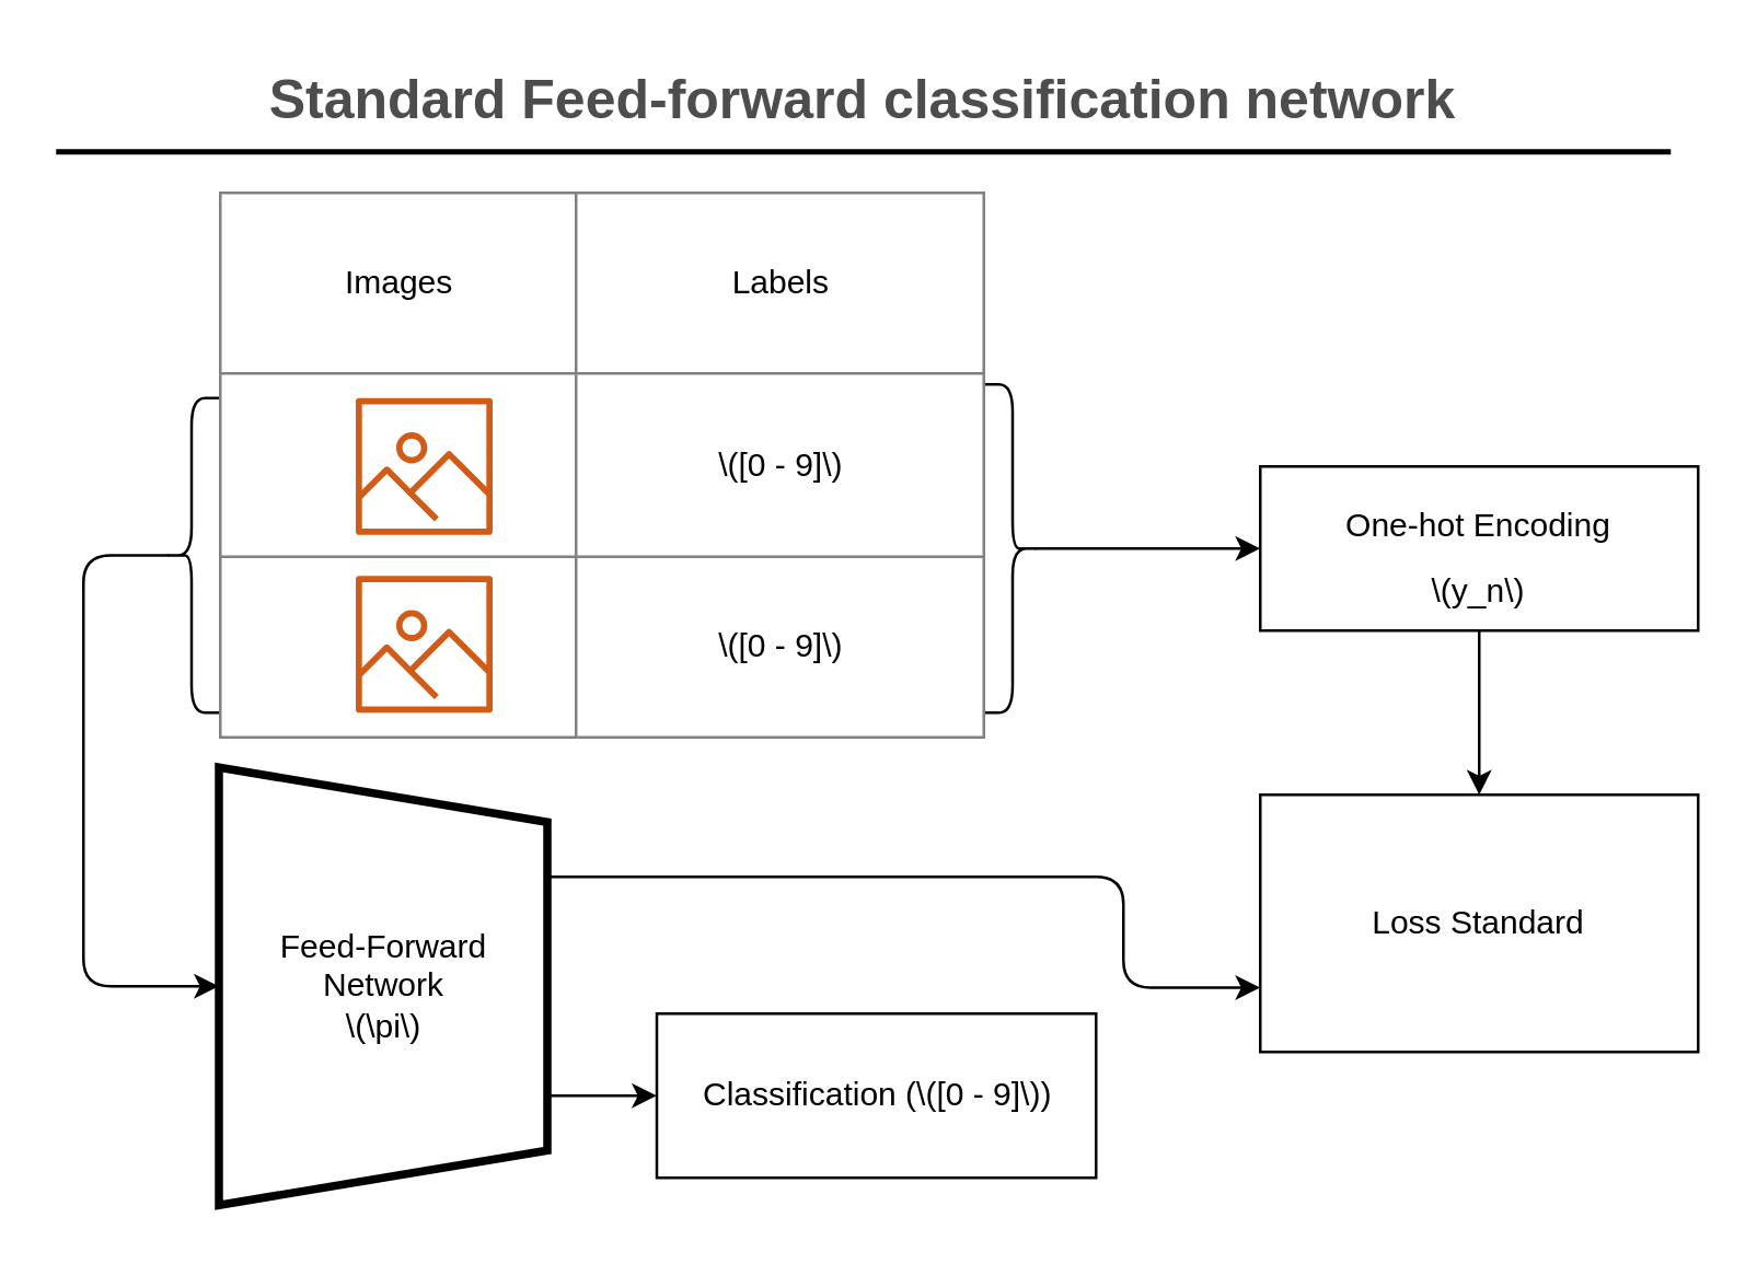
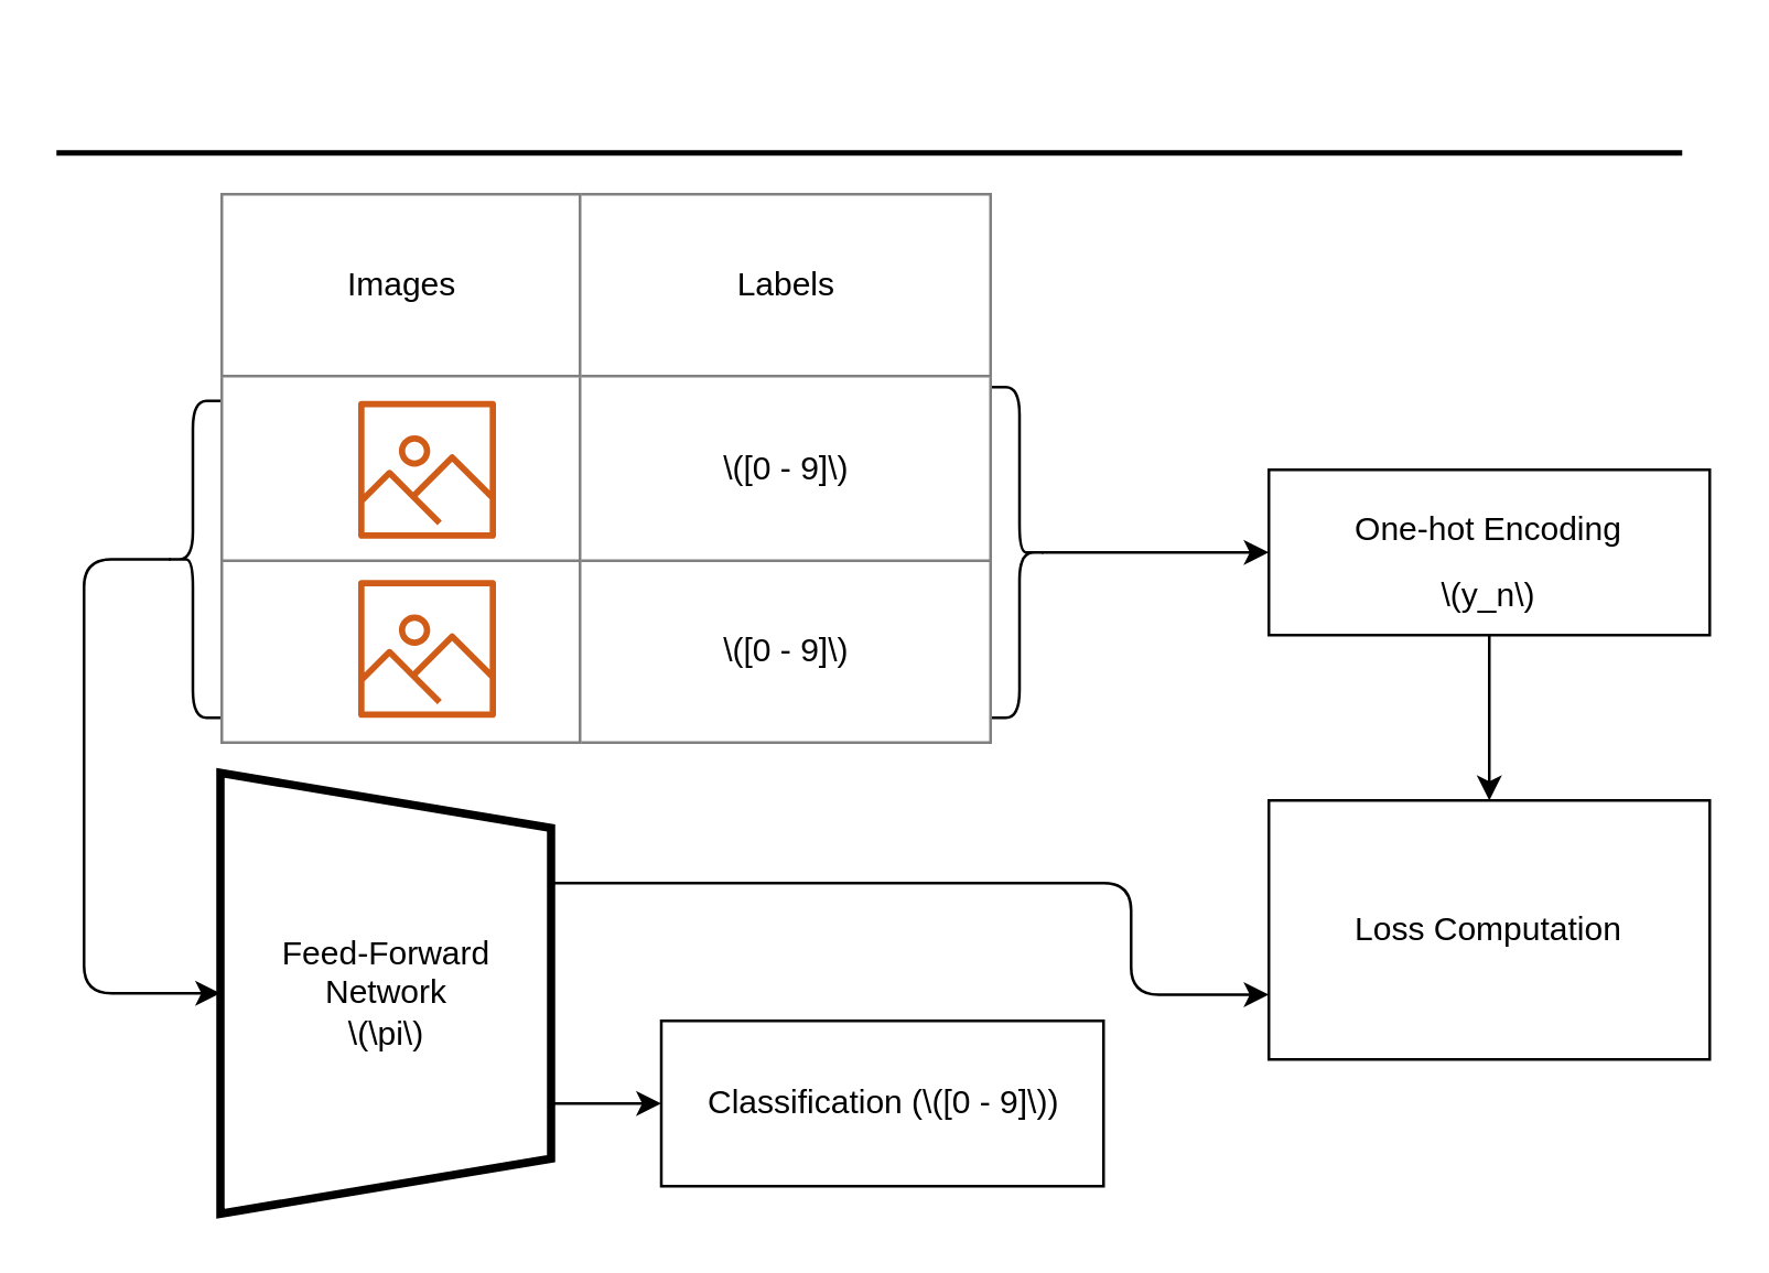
- <mxCell id="3" value="Standard Feed-forward classification network" style="text;html=1;strokeColor=none;fillColor=none;align=center;verticalAlign=middle;whiteSpace=wrap;rounded=0;fontStyle=1;fontSize=20;fontColor=#4D4D4D;" parent="1" vertex="1"><mxGeometry x="20" y="20" width="590" height="30" as="geometry" /></mxCell>
- <mxCell id="13" value="Loss Standard" style="rounded=0;whiteSpace=wrap;html=1;" parent="1" vertex="1"><mxGeometry x="460" y="290" width="160" height="94" as="geometry" /></mxCell>
+ <mxCell id="13" value="Loss Computation" style="rounded=0;whiteSpace=wrap;html=1;" parent="1" vertex="1"><mxGeometry x="460" y="290" width="160" height="94" as="geometry" /></mxCell>
